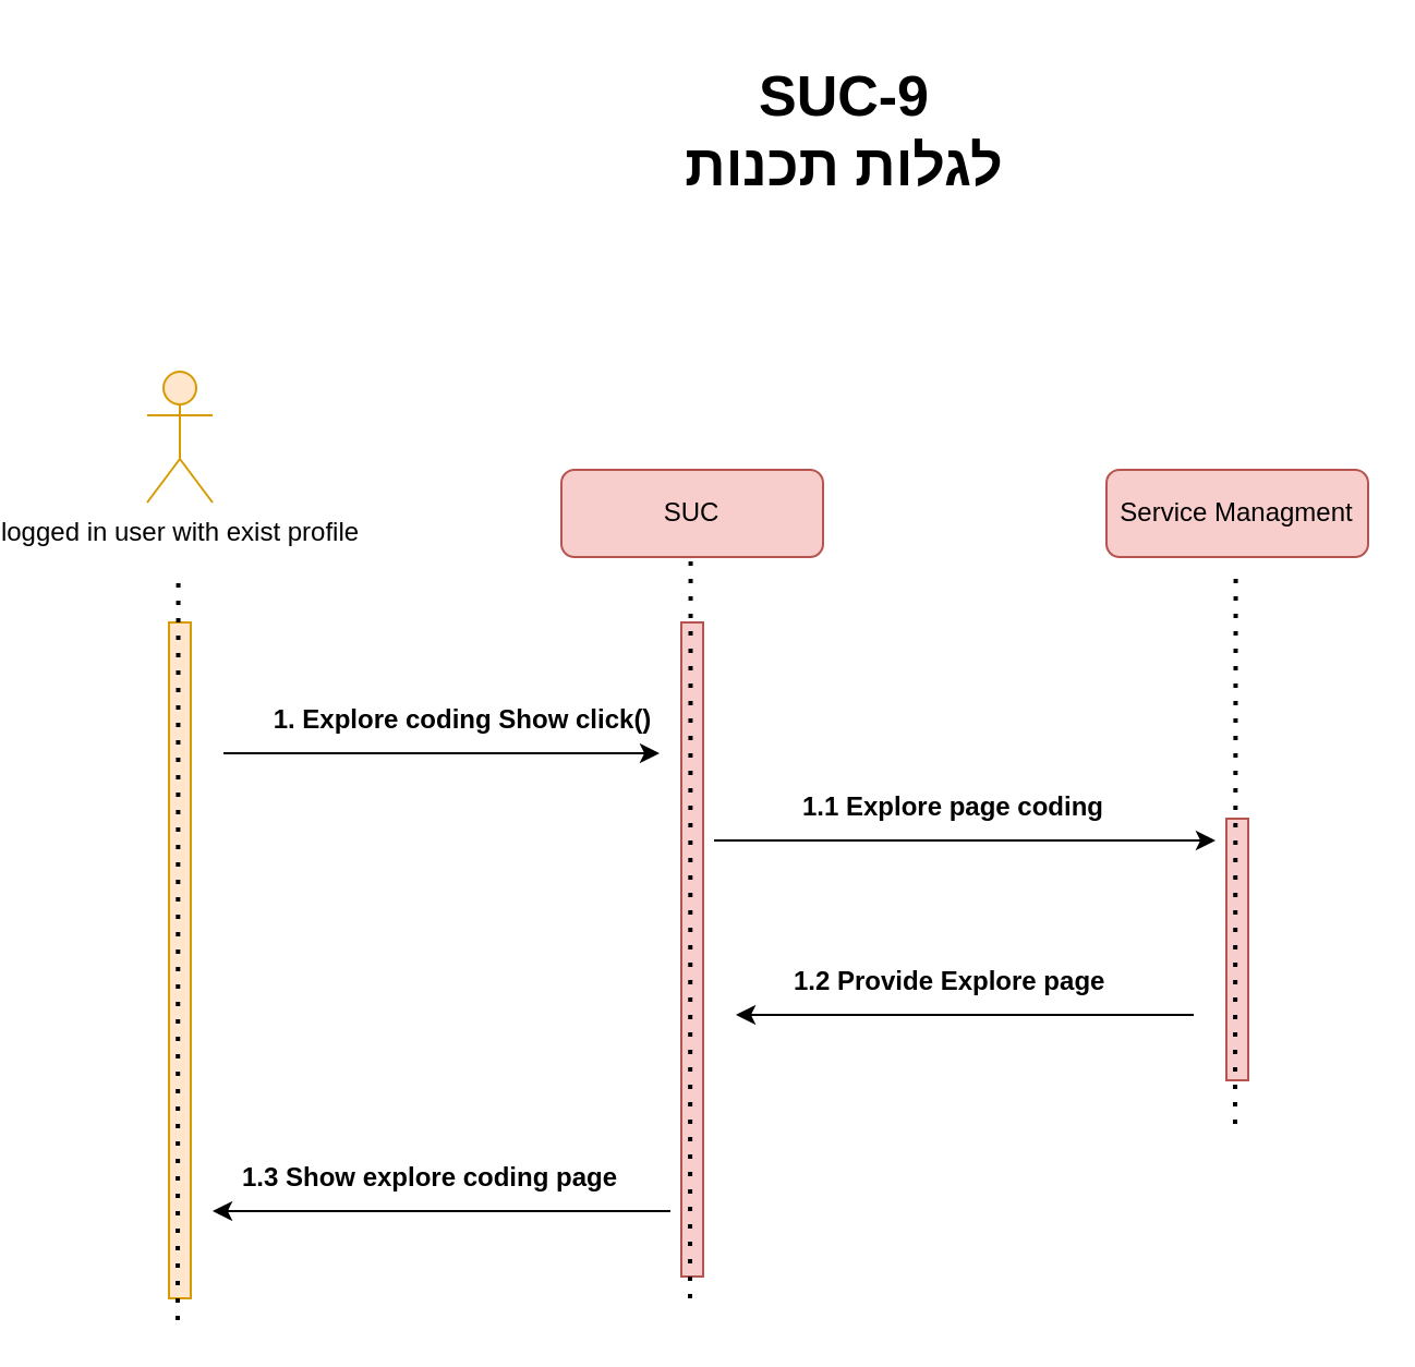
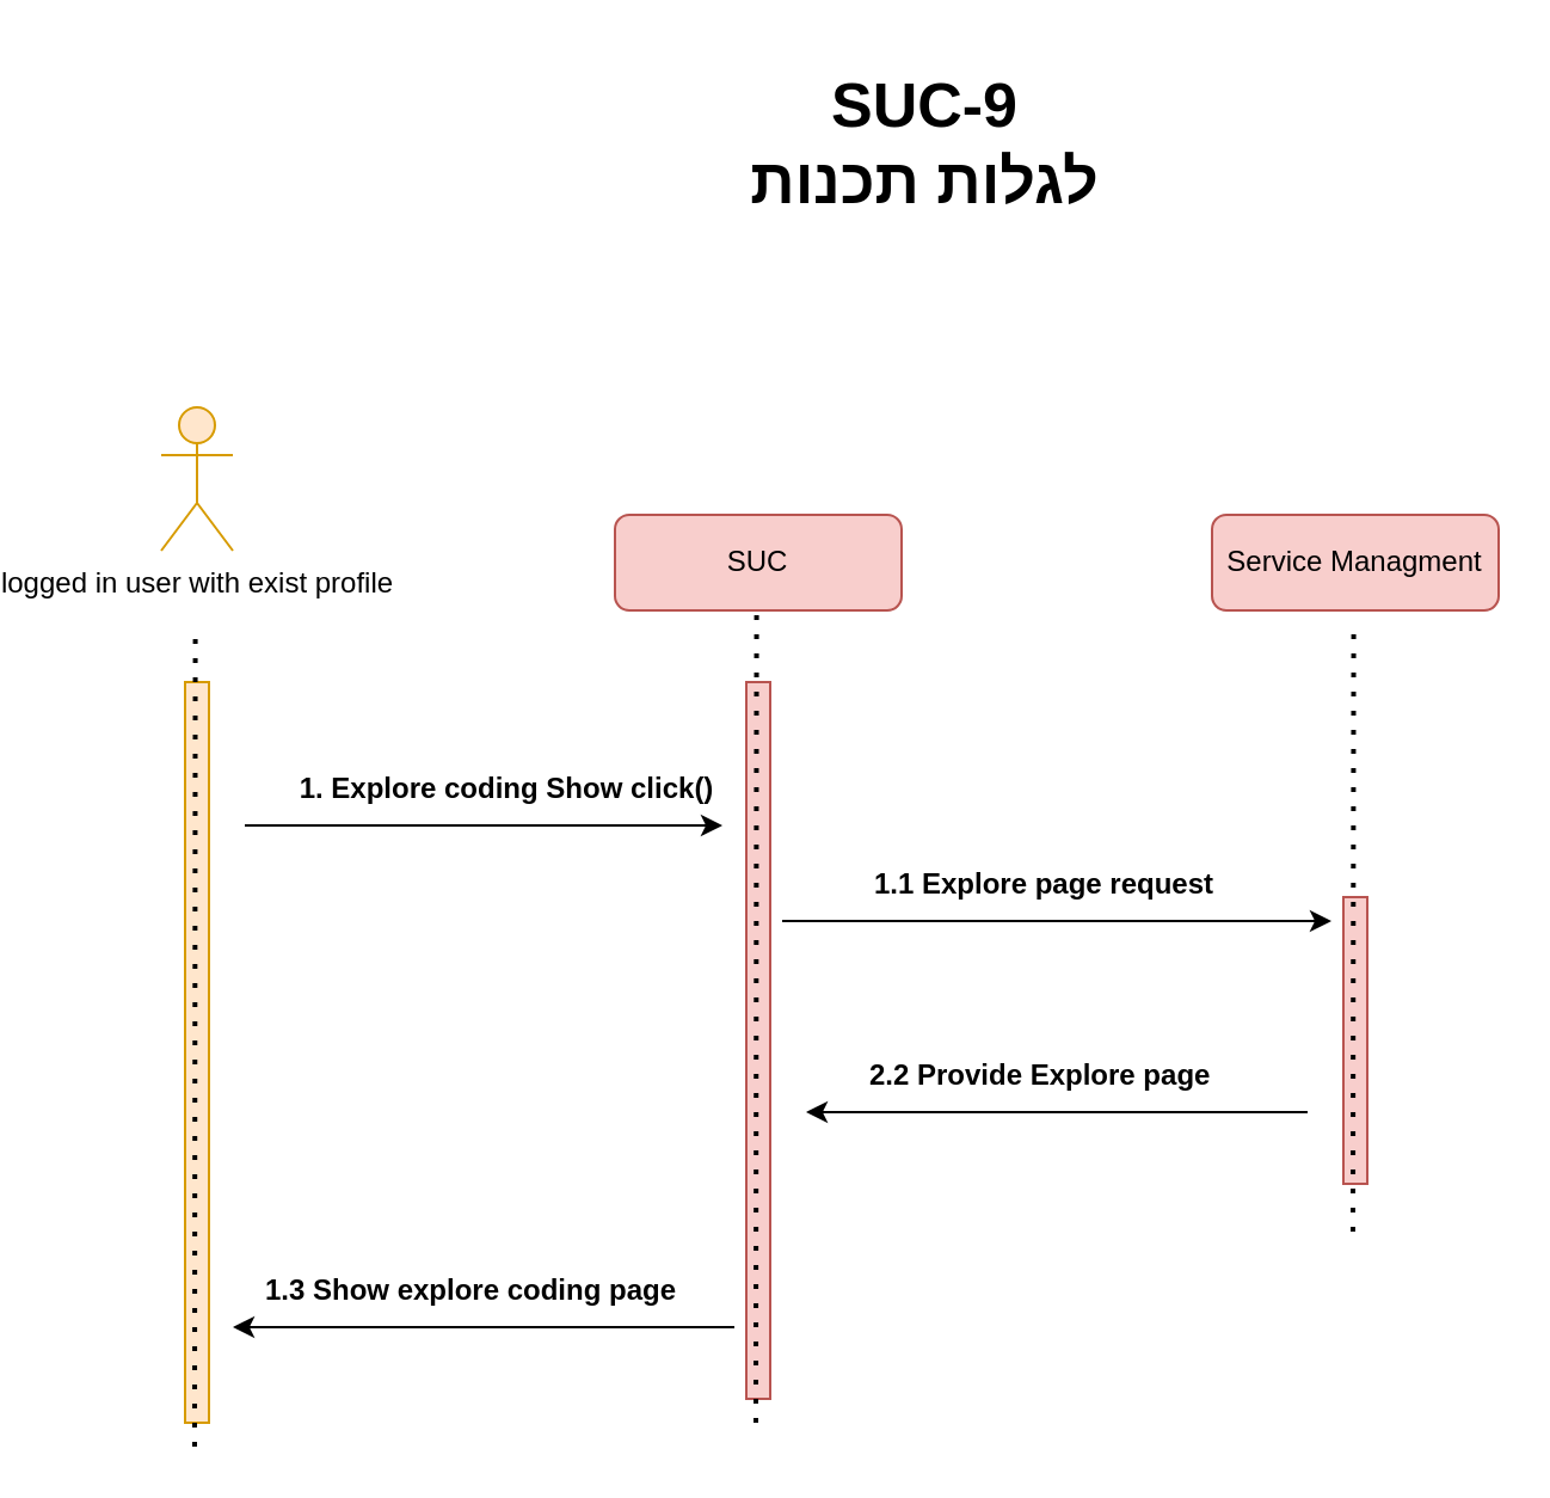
- <mxCell id="11" value="&lt;font style=&quot;font-size: 12px&quot;&gt;&lt;b style=&quot;font-size: 12px&quot;&gt;1.1 Explore page coding&lt;/b&gt;&lt;/font&gt;" style="text;html=1;strokeColor=none;fillColor=none;align=center;verticalAlign=middle;whiteSpace=wrap;rounded=0;shadow=0;glass=0;sketch=0;fontSize=12;" parent="1" vertex="1"><mxGeometry x="275" y="365" width="230" height="10" as="geometry" /></mxCell>
+ <mxCell id="11" value="&lt;font style=&quot;font-size: 12px&quot;&gt;&lt;b style=&quot;font-size: 12px&quot;&gt;1.1 Explore page request&lt;/b&gt;&lt;/font&gt;" style="text;html=1;strokeColor=none;fillColor=none;align=center;verticalAlign=middle;whiteSpace=wrap;rounded=0;shadow=0;glass=0;sketch=0;fontSize=12;" parent="1" vertex="1"><mxGeometry x="275" y="365" width="230" height="10" as="geometry" /></mxCell>
- <mxCell id="13" value="&lt;font style=&quot;font-size: 12px&quot;&gt;&lt;b style=&quot;font-size: 12px&quot;&gt;1.2 Provide Explore page&amp;nbsp;&lt;/b&gt;&lt;/font&gt;" style="text;html=1;strokeColor=none;fillColor=none;align=center;verticalAlign=middle;whiteSpace=wrap;rounded=0;shadow=0;glass=0;sketch=0;fontSize=12;" parent="1" vertex="1"><mxGeometry x="275" y="445" width="230" height="10" as="geometry" /></mxCell>
+ <mxCell id="13" value="&lt;font style=&quot;font-size: 12px&quot;&gt;&lt;b style=&quot;font-size: 12px&quot;&gt;2.2 Provide Explore page&amp;nbsp;&lt;/b&gt;&lt;/font&gt;" style="text;html=1;strokeColor=none;fillColor=none;align=center;verticalAlign=middle;whiteSpace=wrap;rounded=0;shadow=0;glass=0;sketch=0;fontSize=12;" parent="1" vertex="1"><mxGeometry x="275" y="445" width="230" height="10" as="geometry" /></mxCell>
